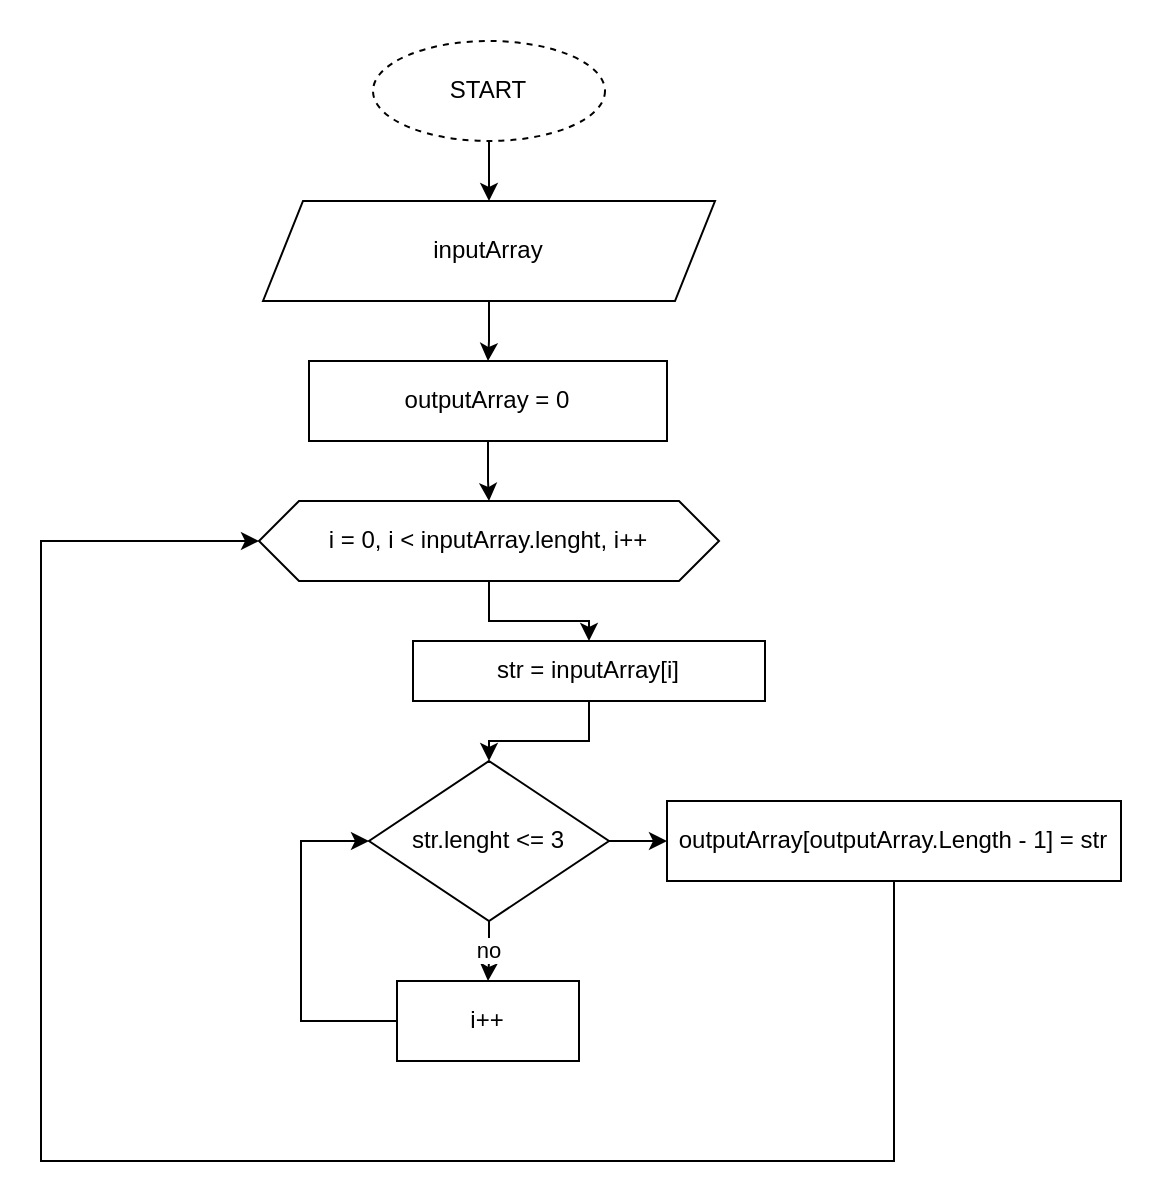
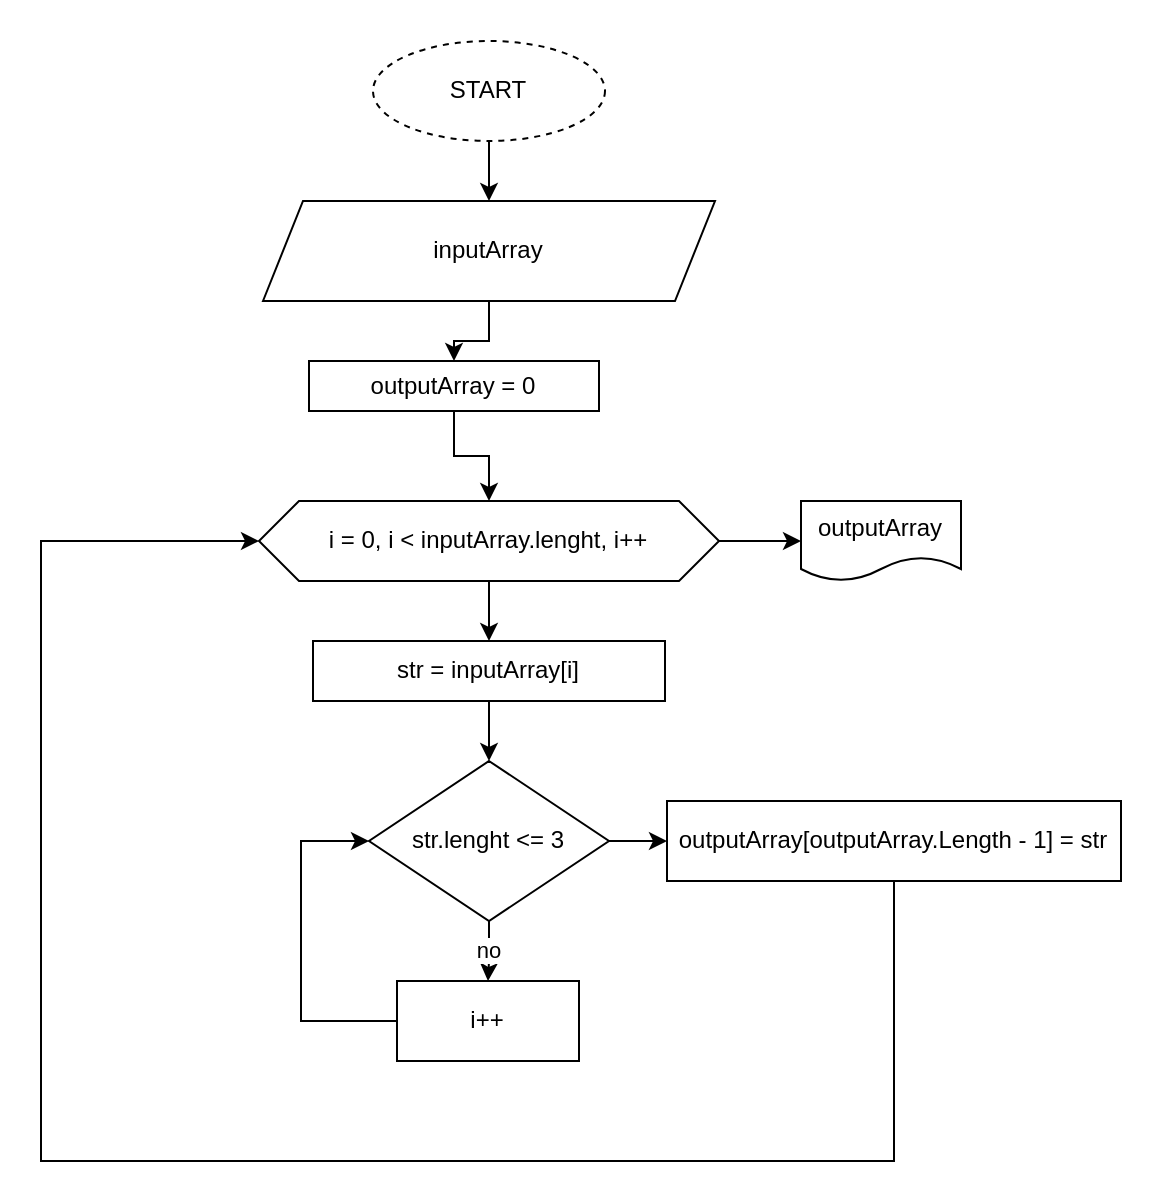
- <mxCell id="7" value="outputArray = 0" style="rounded=0;whiteSpace=wrap;html=1;" vertex="1" parent="1"><mxGeometry x="154" y="180" width="179" height="40" as="geometry" /></mxCell>
+ <mxCell id="7" value="outputArray = 0" style="rounded=0;whiteSpace=wrap;html=1;" vertex="1" parent="1"><mxGeometry x="154" y="180" width="145" height="25" as="geometry" /></mxCell>
+ <mxCell id="9" value="" style="edgeStyle=orthogonalEdgeStyle;rounded=0;orthogonalLoop=1;jettySize=auto;html=1;" edge="1" parent="1" source="10" target="16"><mxGeometry relative="1" as="geometry" /></mxCell>
+ <mxCell id="16" value="outputArray" style="shape=document;whiteSpace=wrap;html=1;boundedLbl=1;" vertex="1" parent="1"><mxGeometry x="400" y="250" width="80" height="40" as="geometry" /></mxCell>
- <mxCell id="12" value="str = inputArray[i]" style="rounded=0;whiteSpace=wrap;html=1;" vertex="1" parent="1"><mxGeometry x="206" y="320" width="176" height="30" as="geometry" /></mxCell>
+ <mxCell id="12" value="str = inputArray[i]" style="rounded=0;whiteSpace=wrap;html=1;" vertex="1" parent="1"><mxGeometry x="156" y="320" width="176" height="30" as="geometry" /></mxCell>
